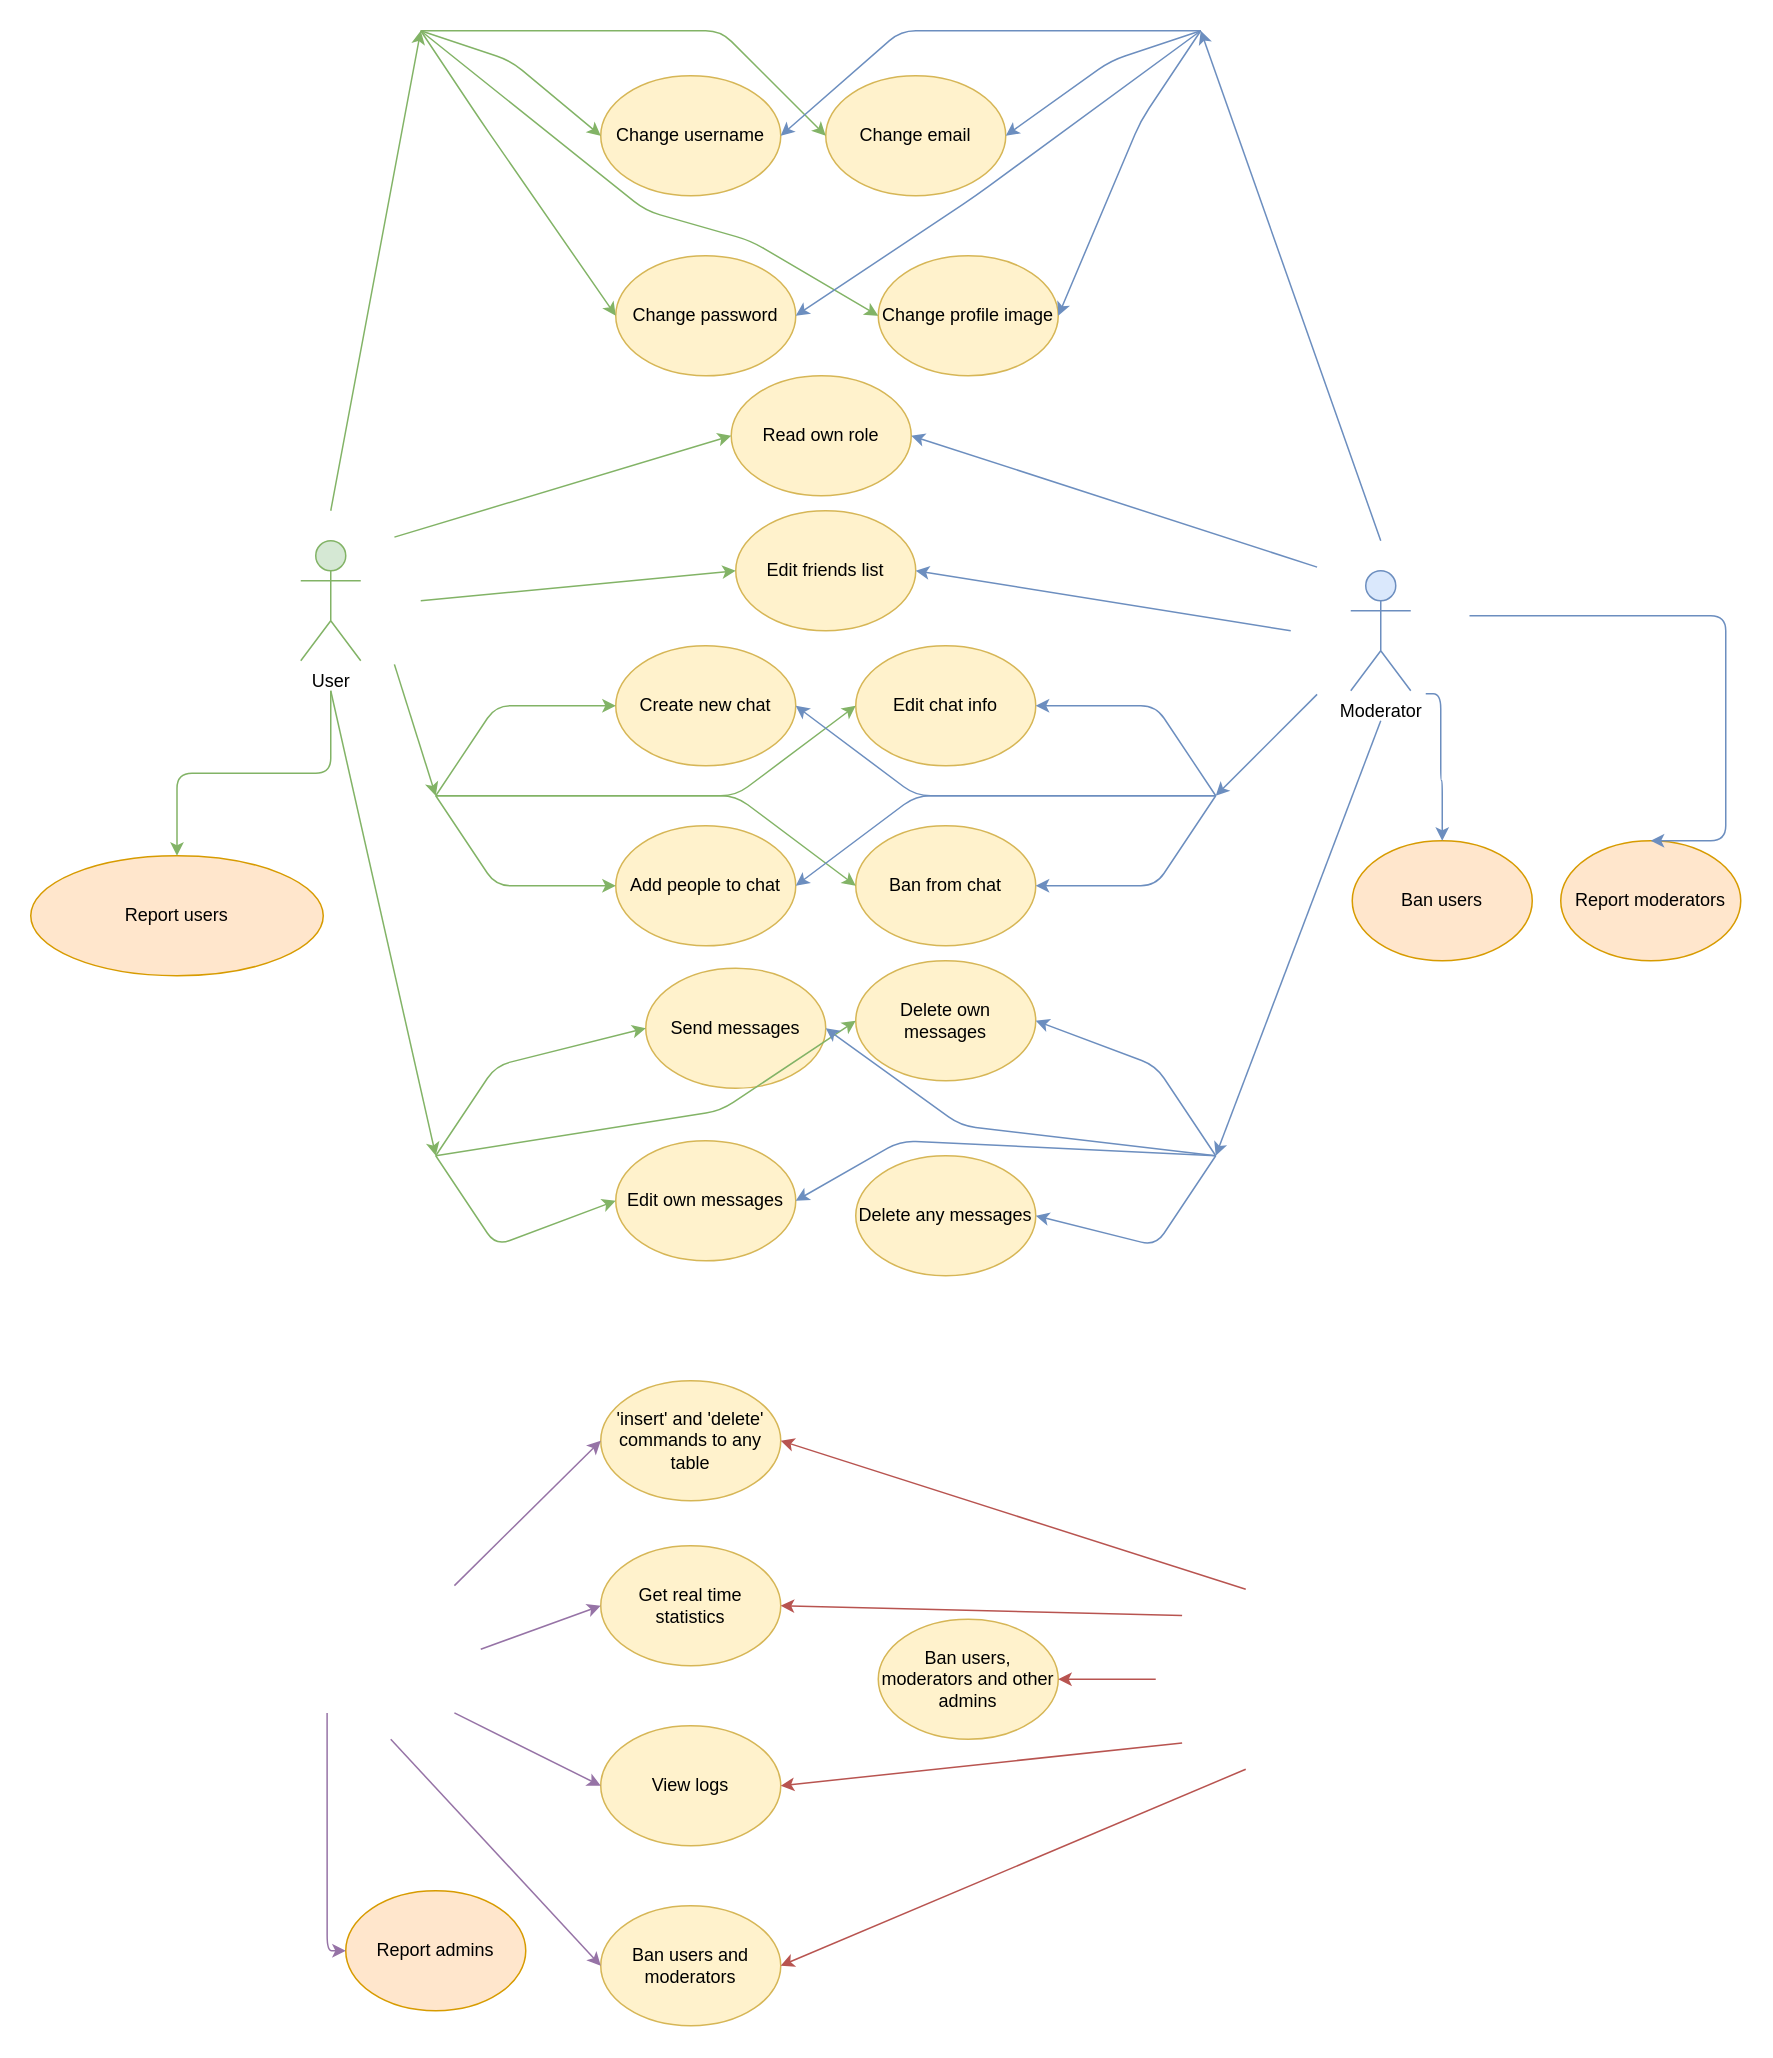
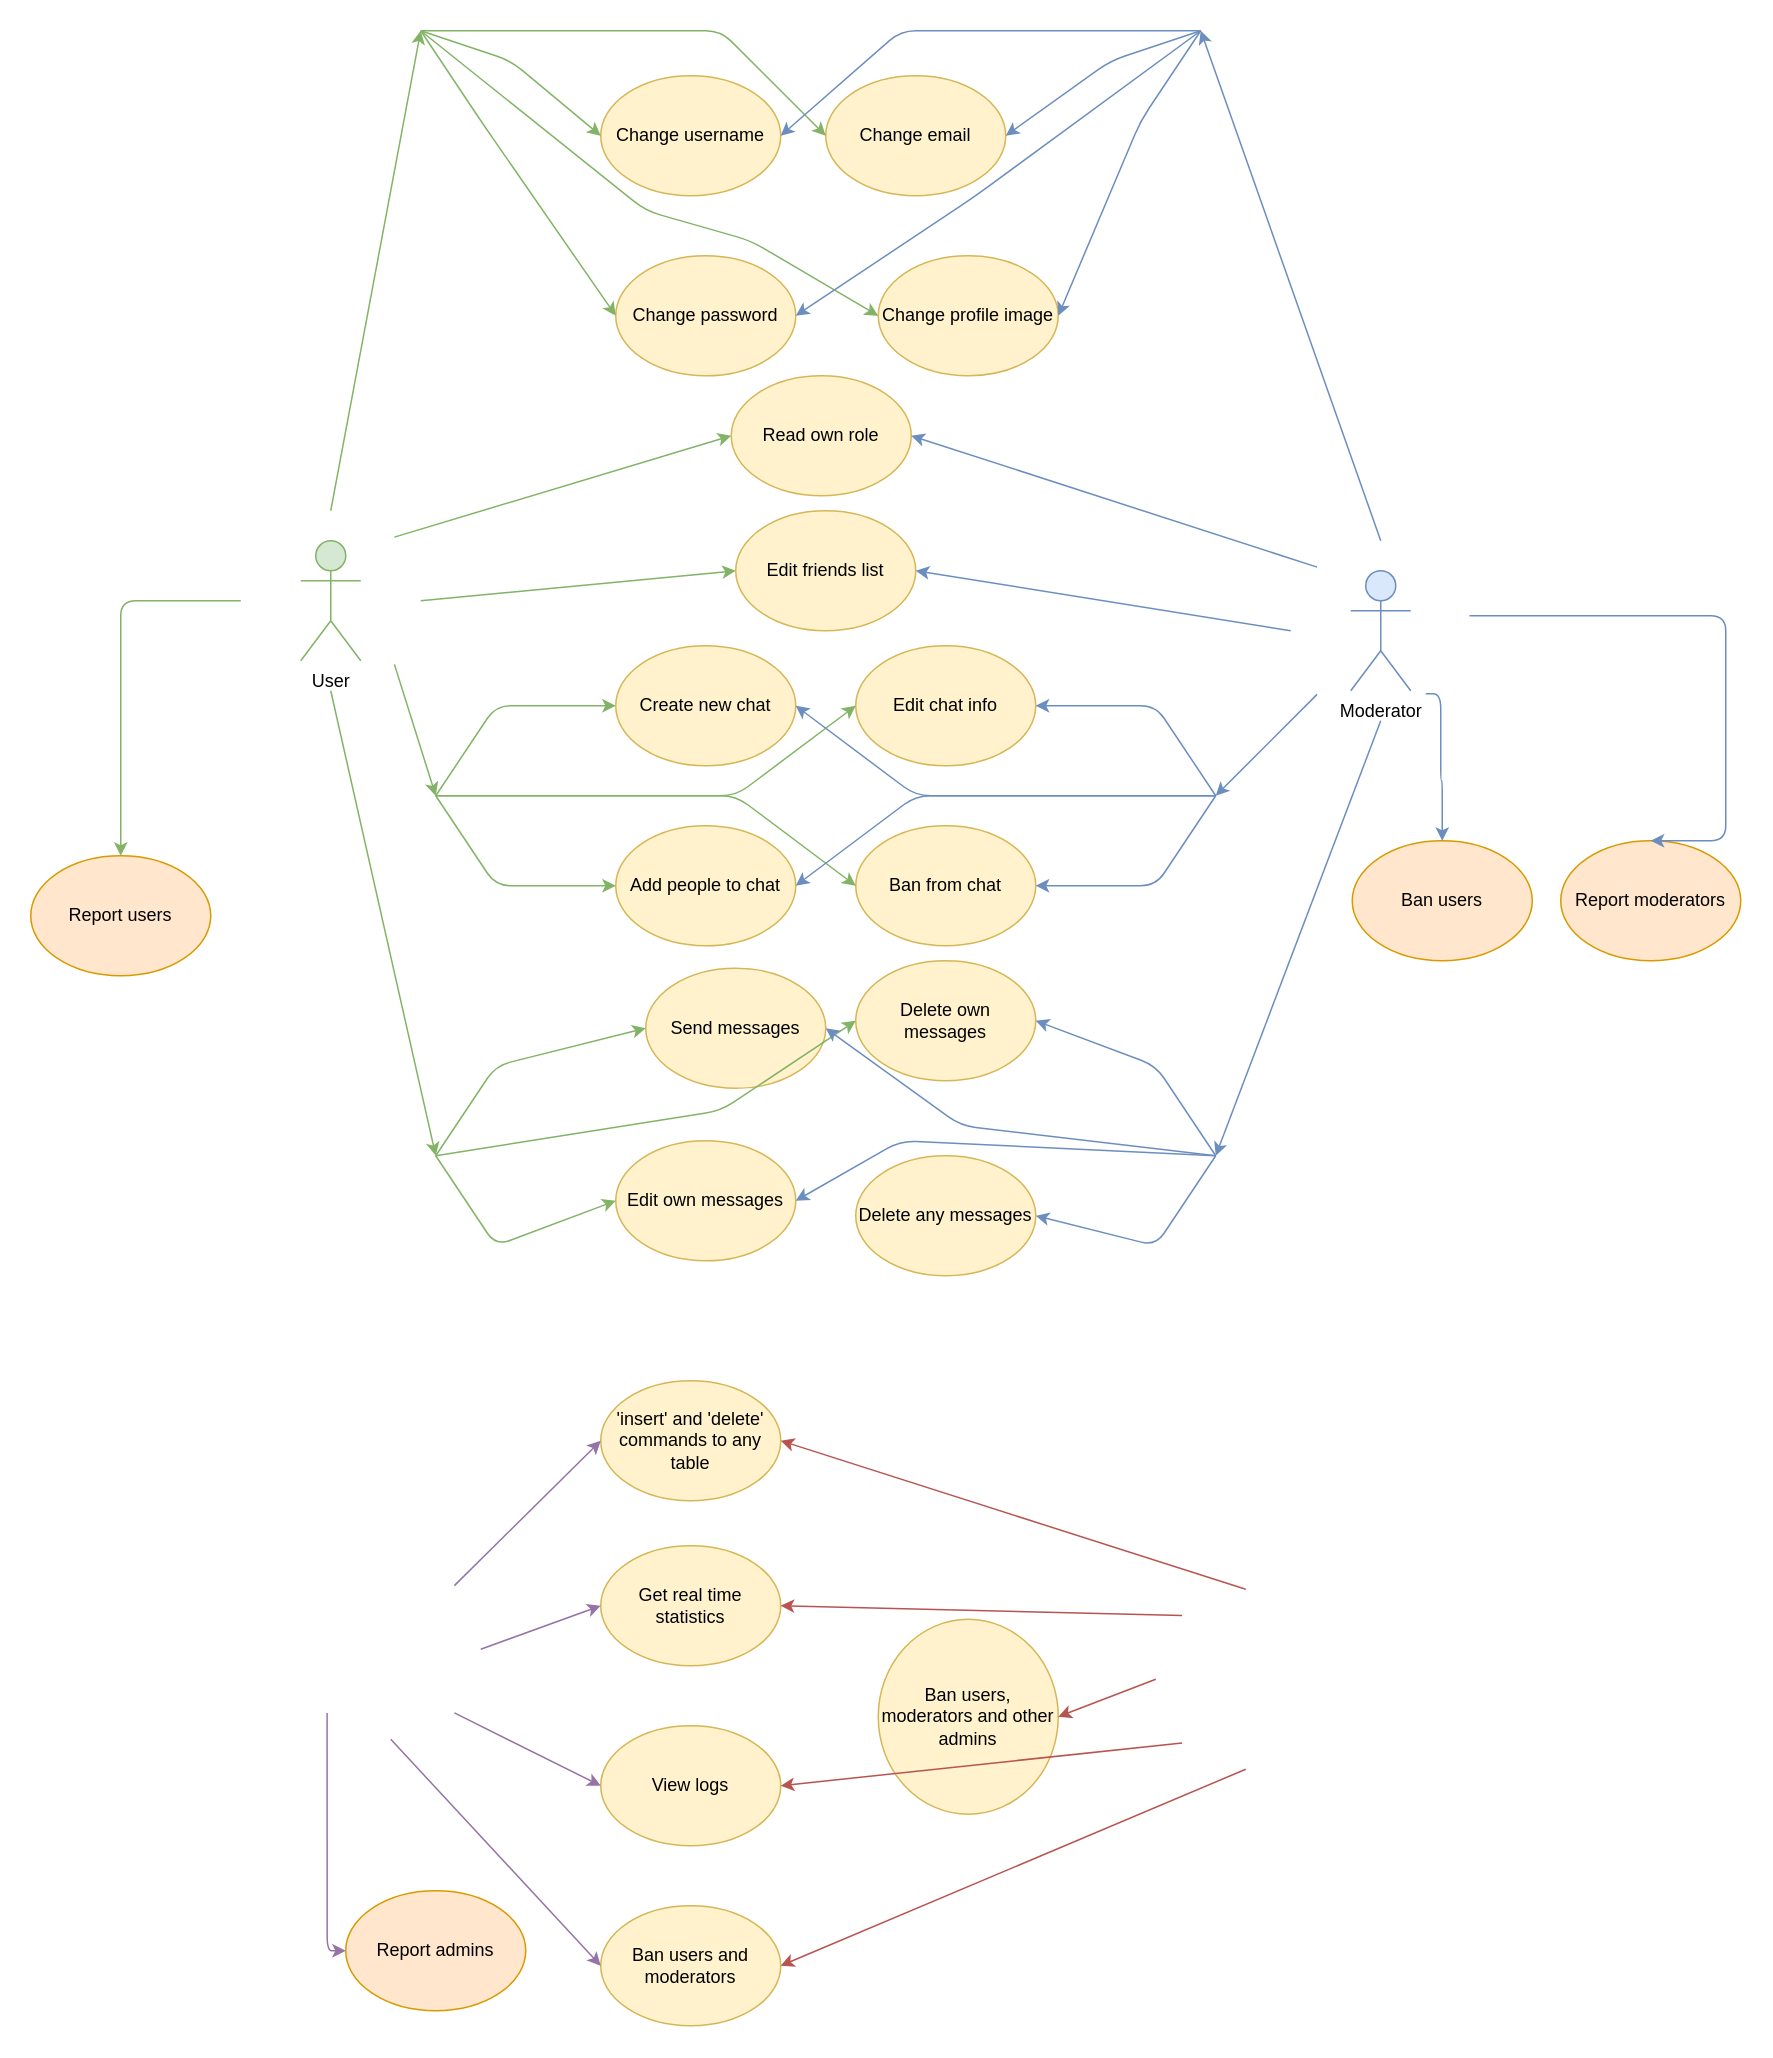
- <mxCell id="75" value="Report users" style="ellipse;whiteSpace=wrap;html=1;fillColor=#ffe6cc;strokeColor=#d79b00;" vertex="1" parent="1"><mxGeometry x="20" y="570" width="195" height="80" as="geometry" /></mxCell>
+ <mxCell id="75" value="Report users" style="ellipse;whiteSpace=wrap;html=1;fillColor=#ffe6cc;strokeColor=#d79b00;" vertex="1" parent="1"><mxGeometry x="20" y="570" width="120" height="80" as="geometry" /></mxCell>
- <mxCell id="67" value="Ban users, moderators and other admins" style="ellipse;whiteSpace=wrap;html=1;fillColor=#fff2cc;strokeColor=#d6b656;" vertex="1" parent="1"><mxGeometry x="585" y="1079" width="120" height="80" as="geometry" /></mxCell>
+ <mxCell id="67" value="Ban users, moderators and other admins" style="ellipse;whiteSpace=wrap;html=1;fillColor=#fff2cc;strokeColor=#d6b656;" vertex="1" parent="1"><mxGeometry x="585" y="1079" width="120" height="130" as="geometry" /></mxCell>
